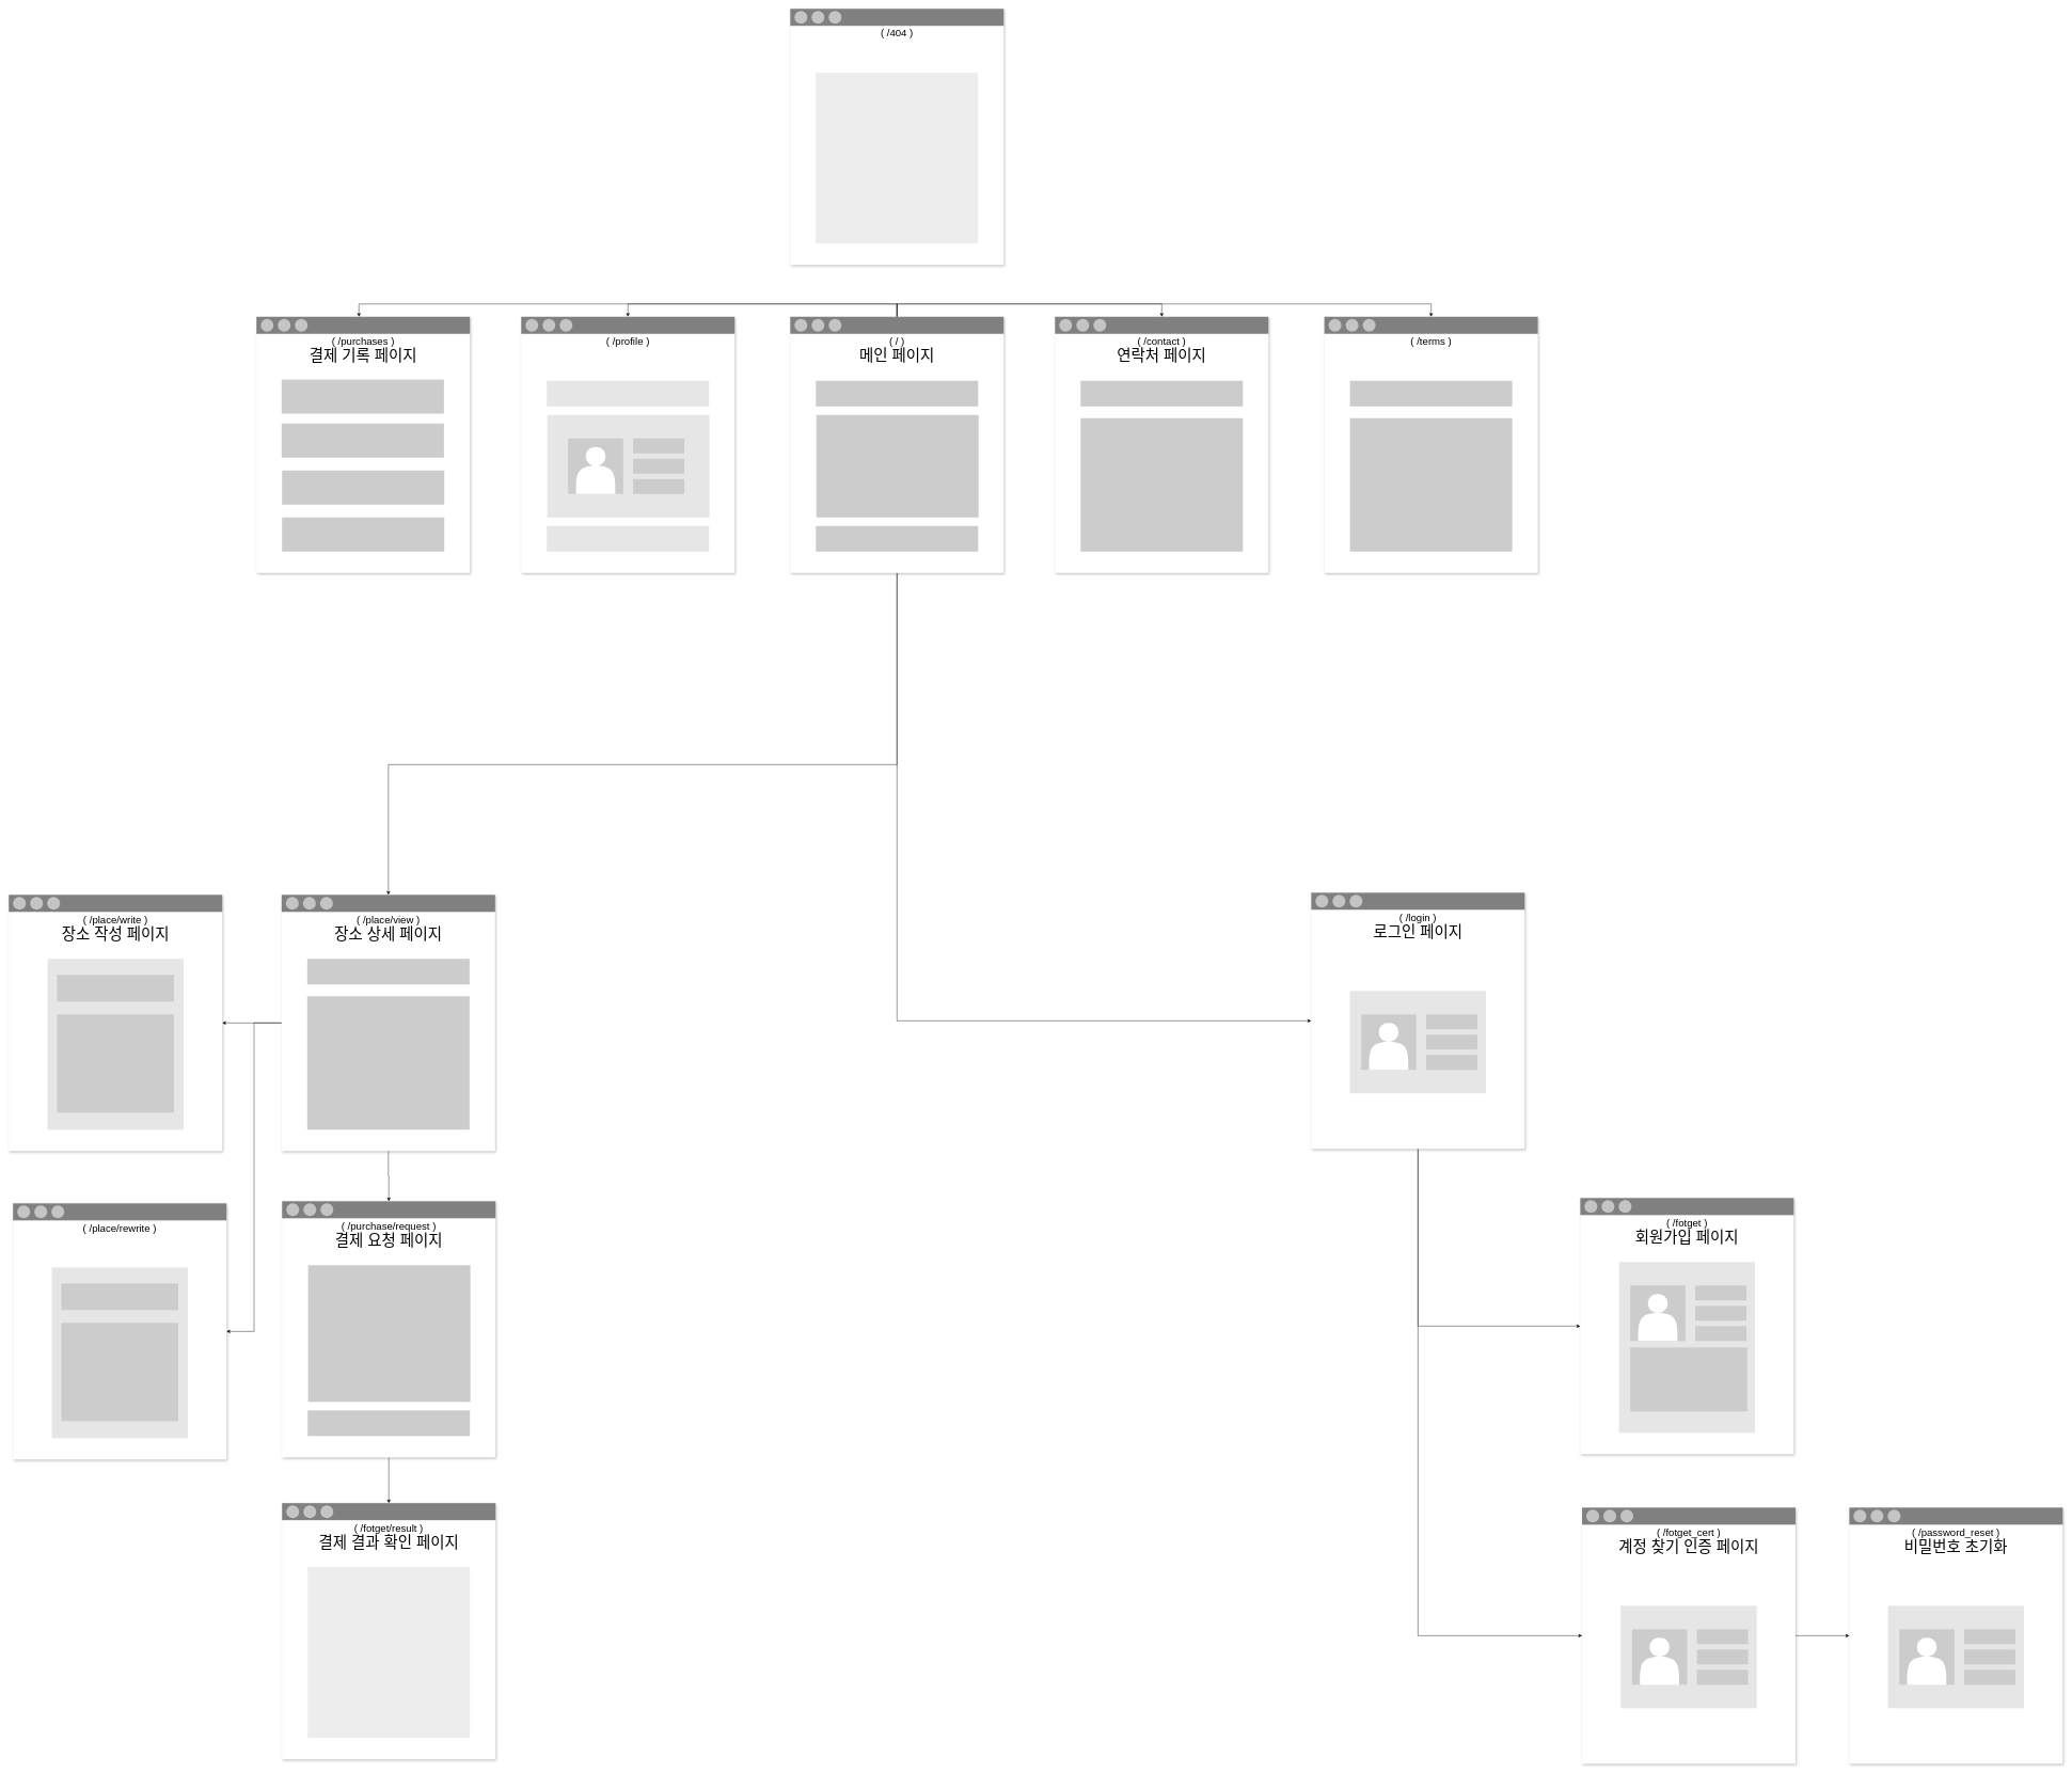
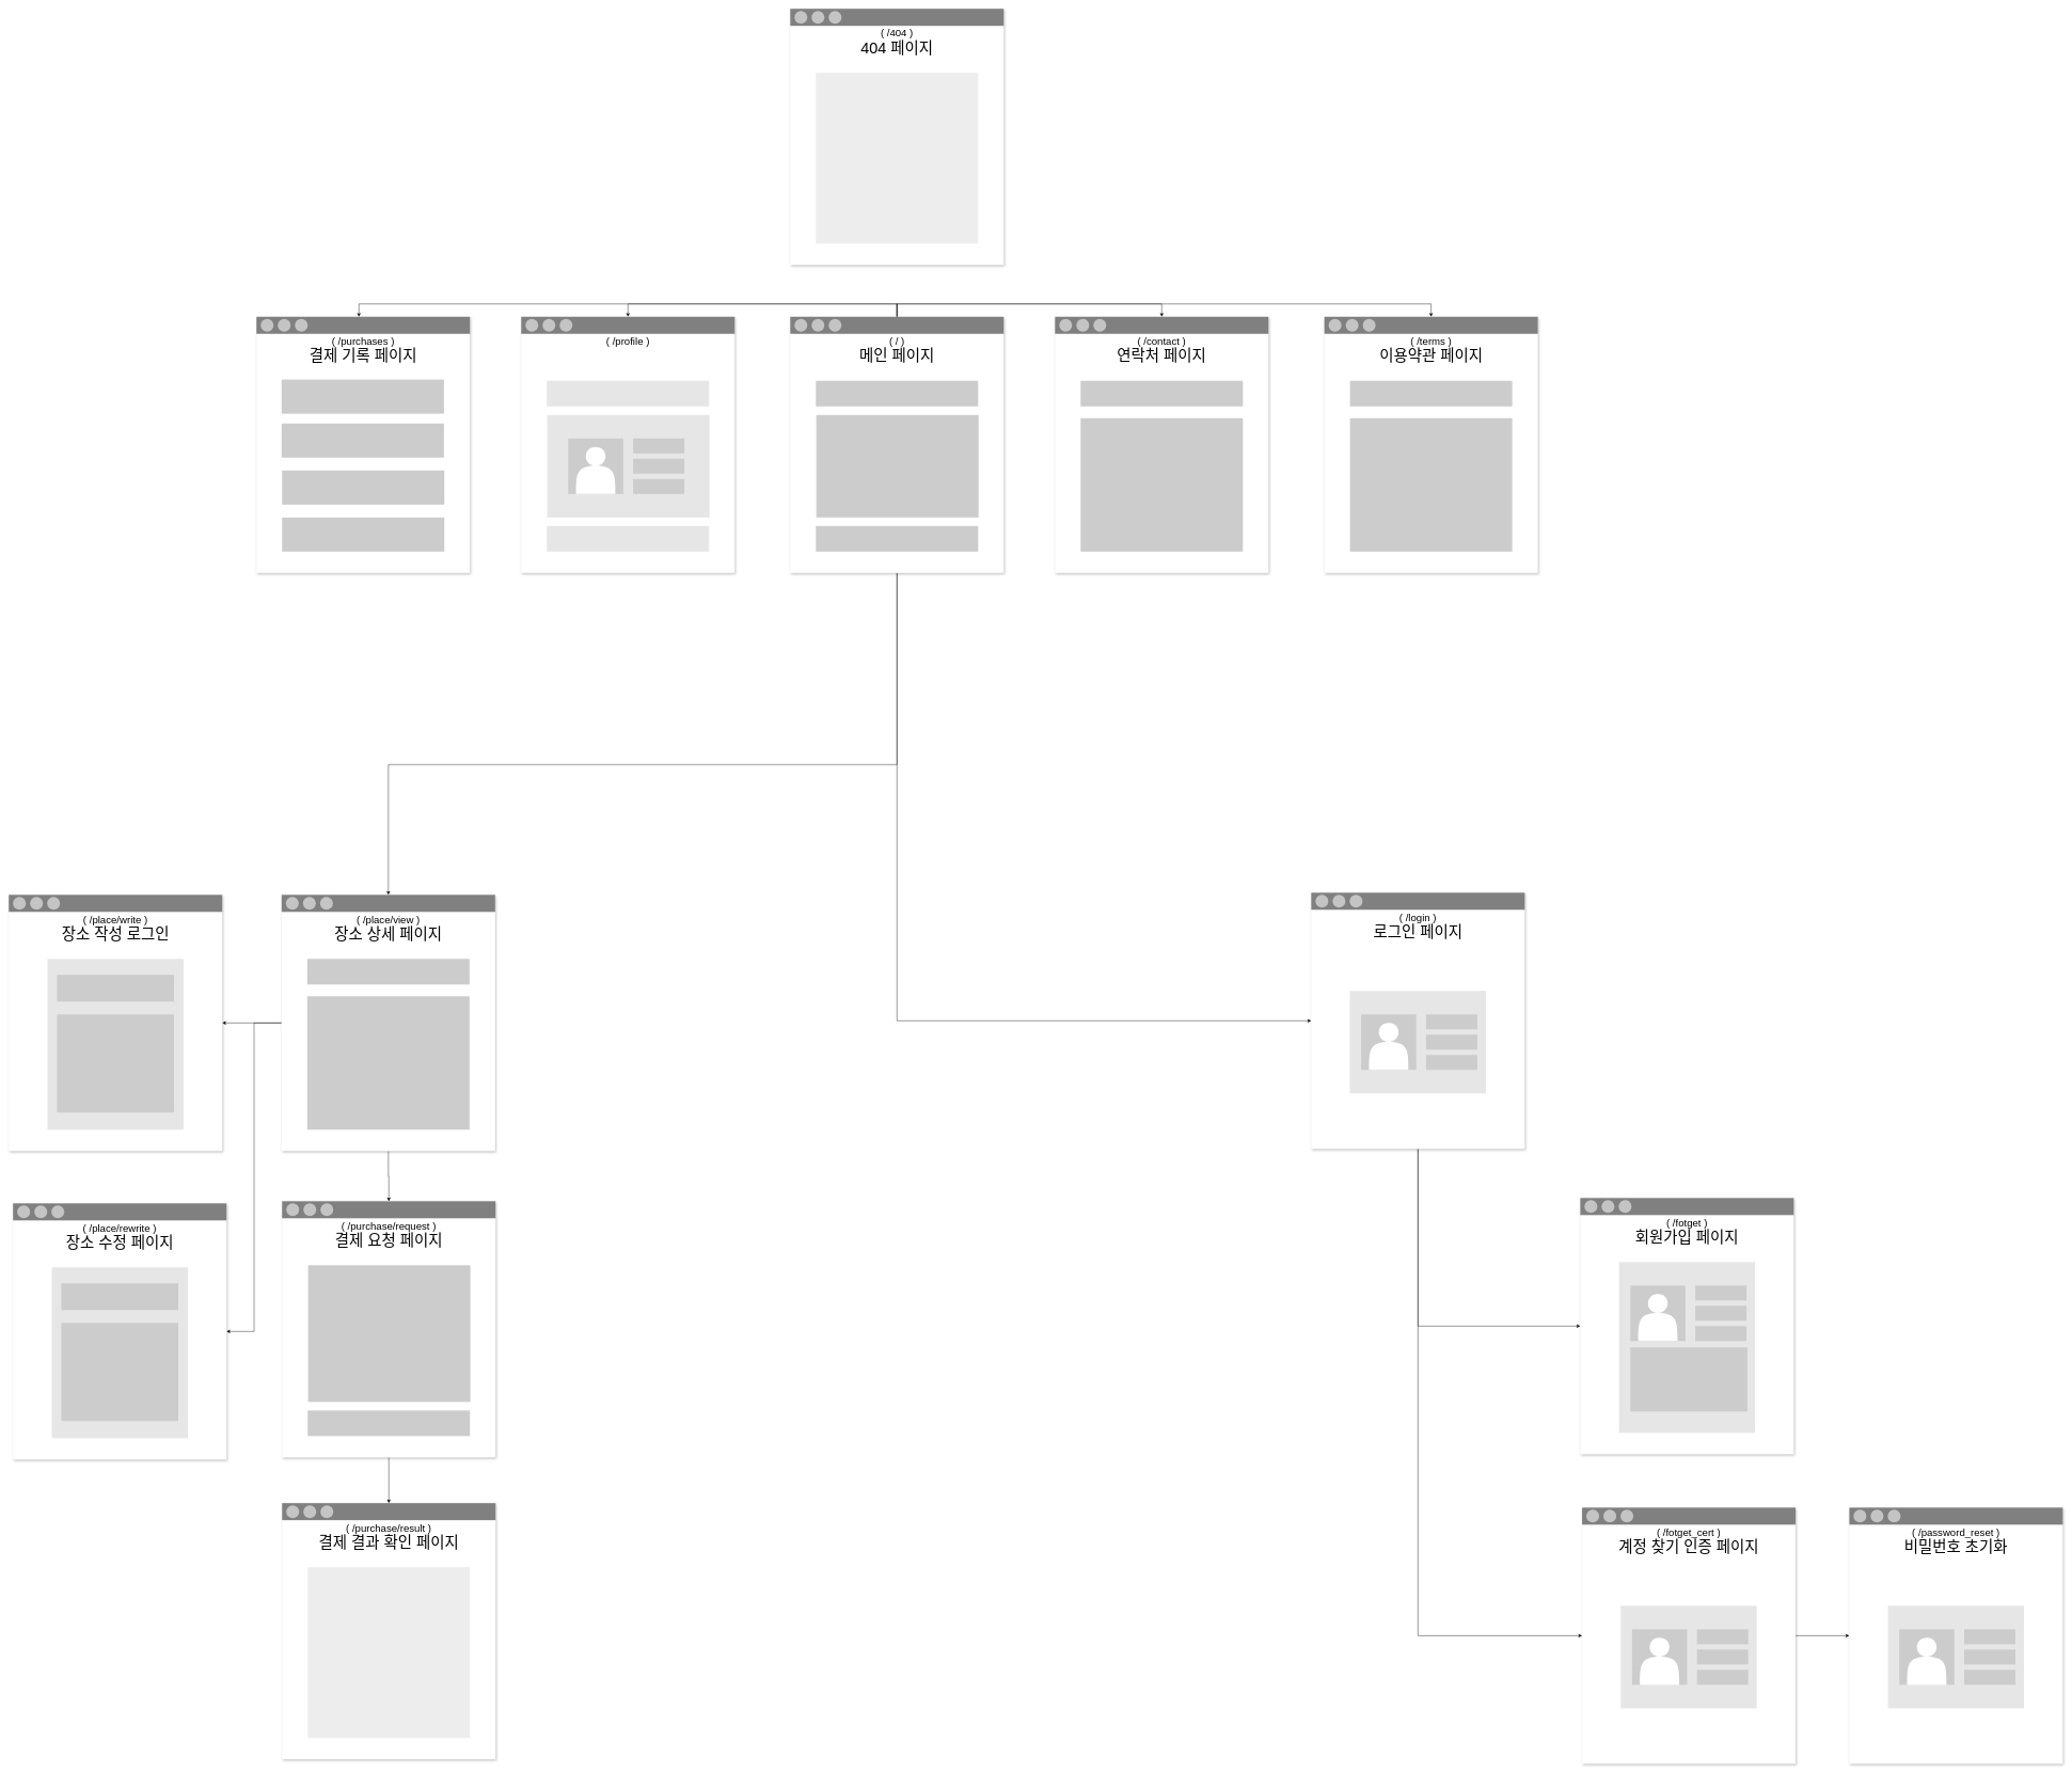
+ <mxCell id="8" value="&lt;font style=&quot;font-size: 36px;&quot;&gt;404 페이지&lt;/font&gt;" style="text;html=1;align=center;verticalAlign=middle;whiteSpace=wrap;rounded=0;" parent="1" vertex="1"><mxGeometry x="1850" y="97" width="500" height="30" as="geometry" /></mxCell>
+ <mxCell id="108" value="&lt;span style=&quot;font-size: 36px;&quot;&gt;이용약관 페이지&lt;/span&gt;" style="text;html=1;align=center;verticalAlign=middle;whiteSpace=wrap;rounded=0;" parent="1" vertex="1"><mxGeometry x="3100.75" y="818.25" width="500" height="30" as="geometry" /></mxCell>
- <mxCell id="129" value="&lt;span style=&quot;font-size: 36px;&quot;&gt;장소 작성 페이지&lt;/span&gt;" style="text;html=1;align=center;verticalAlign=middle;whiteSpace=wrap;rounded=0;" parent="1" vertex="1"><mxGeometry x="20" y="2172" width="500" height="30" as="geometry" /></mxCell>
+ <mxCell id="129" value="&lt;span style=&quot;font-size: 36px;&quot;&gt;장소 작성 로그인&lt;/span&gt;" style="text;html=1;align=center;verticalAlign=middle;whiteSpace=wrap;rounded=0;" parent="1" vertex="1"><mxGeometry x="20" y="2172" width="500" height="30" as="geometry" /></mxCell>
+ <mxCell id="171" value="&lt;span style=&quot;font-size: 36px;&quot;&gt;장소 수정 페이지&lt;/span&gt;" style="text;html=1;align=center;verticalAlign=middle;whiteSpace=wrap;rounded=0;" vertex="1" parent="1"><mxGeometry x="30" y="2894.5" width="500" height="30" as="geometry" /></mxCell>
- <mxCell id="162" value="&lt;font style=&quot;font-size: 24px;&quot;&gt;( /fotget/result )&lt;/font&gt;" style="text;html=1;align=center;verticalAlign=middle;whiteSpace=wrap;rounded=0;" parent="1" vertex="1"><mxGeometry x="660" y="3562.5" width="500" height="30" as="geometry" /></mxCell>
+ <mxCell id="162" value="&lt;font style=&quot;font-size: 24px;&quot;&gt;( /purchase/result )&lt;/font&gt;" style="text;html=1;align=center;verticalAlign=middle;whiteSpace=wrap;rounded=0;" parent="1" vertex="1"><mxGeometry x="660" y="3562.5" width="500" height="30" as="geometry" /></mxCell>
